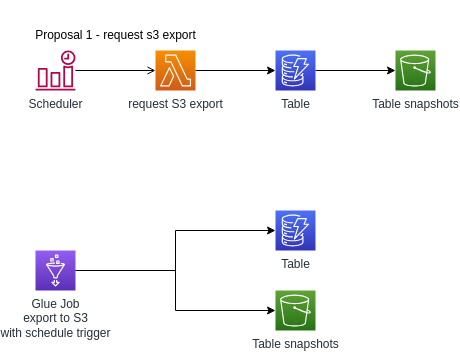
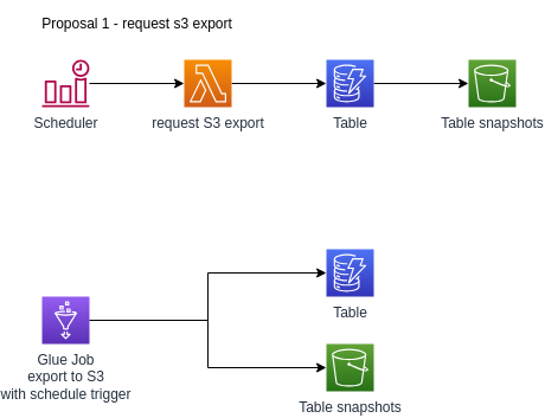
- <mxCell id="14" value="Proposal 1 - request s3 export" style="text;html=1;align=center;verticalAlign=middle;resizable=0;points=[];autosize=1;strokeColor=none;fillColor=none;" parent="1" vertex="1"><mxGeometry x="20" y="20" width="180" height="30" as="geometry" /></mxCell>
+ <mxCell id="14" value="Proposal 1 - request s3 export" style="text;html=1;align=center;verticalAlign=middle;resizable=0;points=[];autosize=1;strokeColor=none;fillColor=none;" parent="1" vertex="1"><mxGeometry x="20" y="5" width="180" height="30" as="geometry" /></mxCell>
- <mxCell id="4" value="" style="edgeStyle=orthogonalEdgeStyle;rounded=0;orthogonalLoop=1;jettySize=auto;html=1;endArrow=open;" parent="1" source="5" target="7" edge="1"><mxGeometry relative="1" as="geometry" /></mxCell>
+ <mxCell id="4" value="" style="edgeStyle=orthogonalEdgeStyle;rounded=0;orthogonalLoop=1;jettySize=auto;html=1;" parent="1" source="5" target="7" edge="1"><mxGeometry relative="1" as="geometry" /></mxCell>
